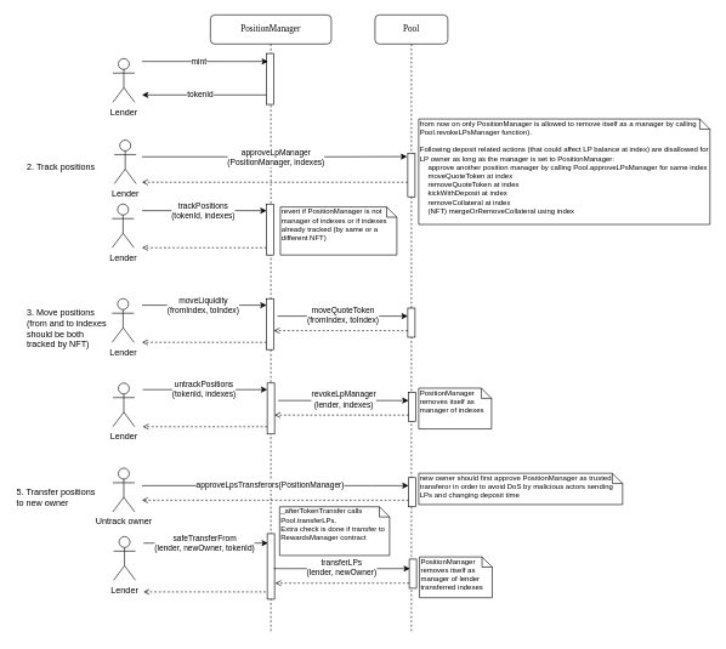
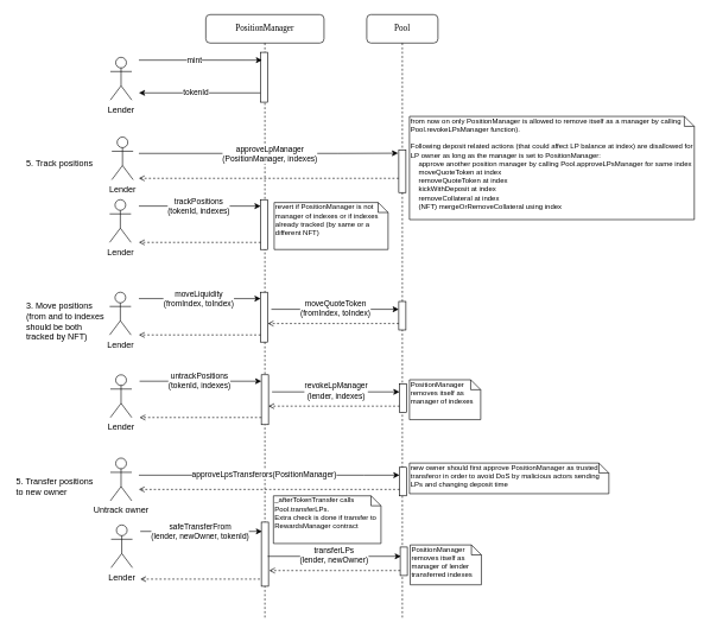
- <mxCell id="20" value="2. Track positions" style="text;html=1;strokeColor=none;fillColor=none;align=center;verticalAlign=middle;whiteSpace=wrap;rounded=0;" vertex="1" parent="1"><mxGeometry x="24" y="215" width="118" height="30" as="geometry" /></mxCell>
+ <mxCell id="20" value="5. Track positions" style="text;html=1;strokeColor=none;fillColor=none;align=center;verticalAlign=middle;whiteSpace=wrap;rounded=0;" vertex="1" parent="1"><mxGeometry x="24" y="215" width="118" height="30" as="geometry" /></mxCell>
